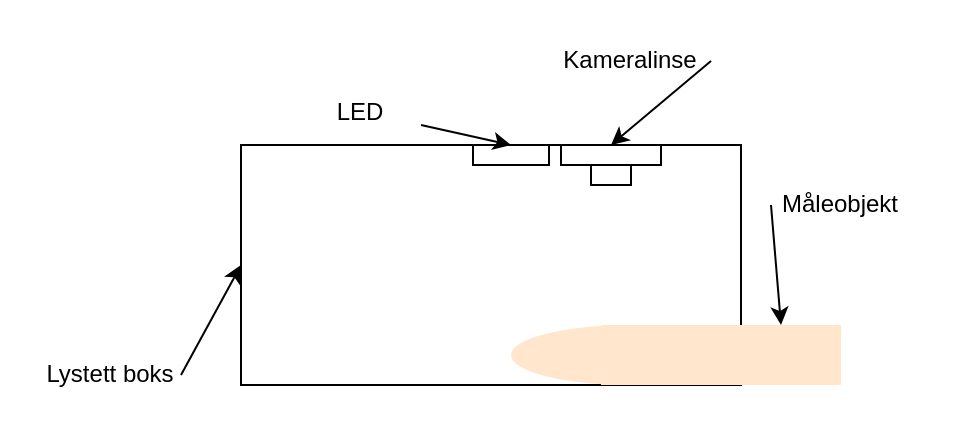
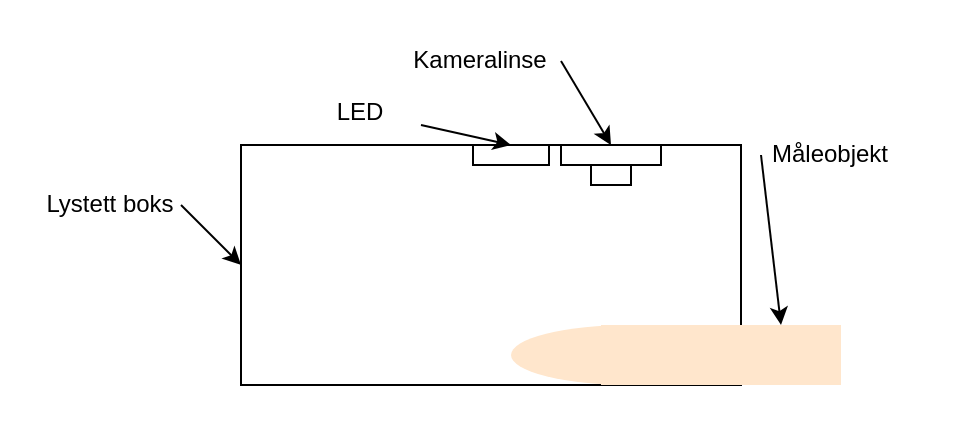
- <mxCell id="10" value="Kameralinse" style="text;html=1;strokeColor=none;fillColor=none;align=center;verticalAlign=middle;whiteSpace=wrap;rounded=0;" vertex="1" parent="1"><mxGeometry x="275" y="20" width="80" height="20" as="geometry" /></mxCell>
+ <mxCell id="10" value="Kameralinse" style="text;html=1;strokeColor=none;fillColor=none;align=center;verticalAlign=middle;whiteSpace=wrap;rounded=0;" vertex="1" parent="1"><mxGeometry x="200" y="20" width="80" height="20" as="geometry" /></mxCell>
- <mxCell id="11" value="Måleobjekt" style="text;html=1;strokeColor=none;fillColor=none;align=center;verticalAlign=middle;whiteSpace=wrap;rounded=0;" vertex="1" parent="1"><mxGeometry x="385" y="92" width="70" height="20" as="geometry" /></mxCell>
+ <mxCell id="11" value="Måleobjekt" style="text;html=1;strokeColor=none;fillColor=none;align=center;verticalAlign=middle;whiteSpace=wrap;rounded=0;" vertex="1" parent="1"><mxGeometry x="380" y="67" width="70" height="20" as="geometry" /></mxCell>
- <mxCell id="8" value="Lystett boks" style="text;html=1;strokeColor=none;fillColor=none;align=center;verticalAlign=middle;whiteSpace=wrap;rounded=0;" vertex="1" parent="1"><mxGeometry x="20" y="177" width="70" height="20" as="geometry" /></mxCell>
+ <mxCell id="8" value="Lystett boks" style="text;html=1;strokeColor=none;fillColor=none;align=center;verticalAlign=middle;whiteSpace=wrap;rounded=0;" vertex="1" parent="1"><mxGeometry x="20" y="92" width="70" height="20" as="geometry" /></mxCell>
